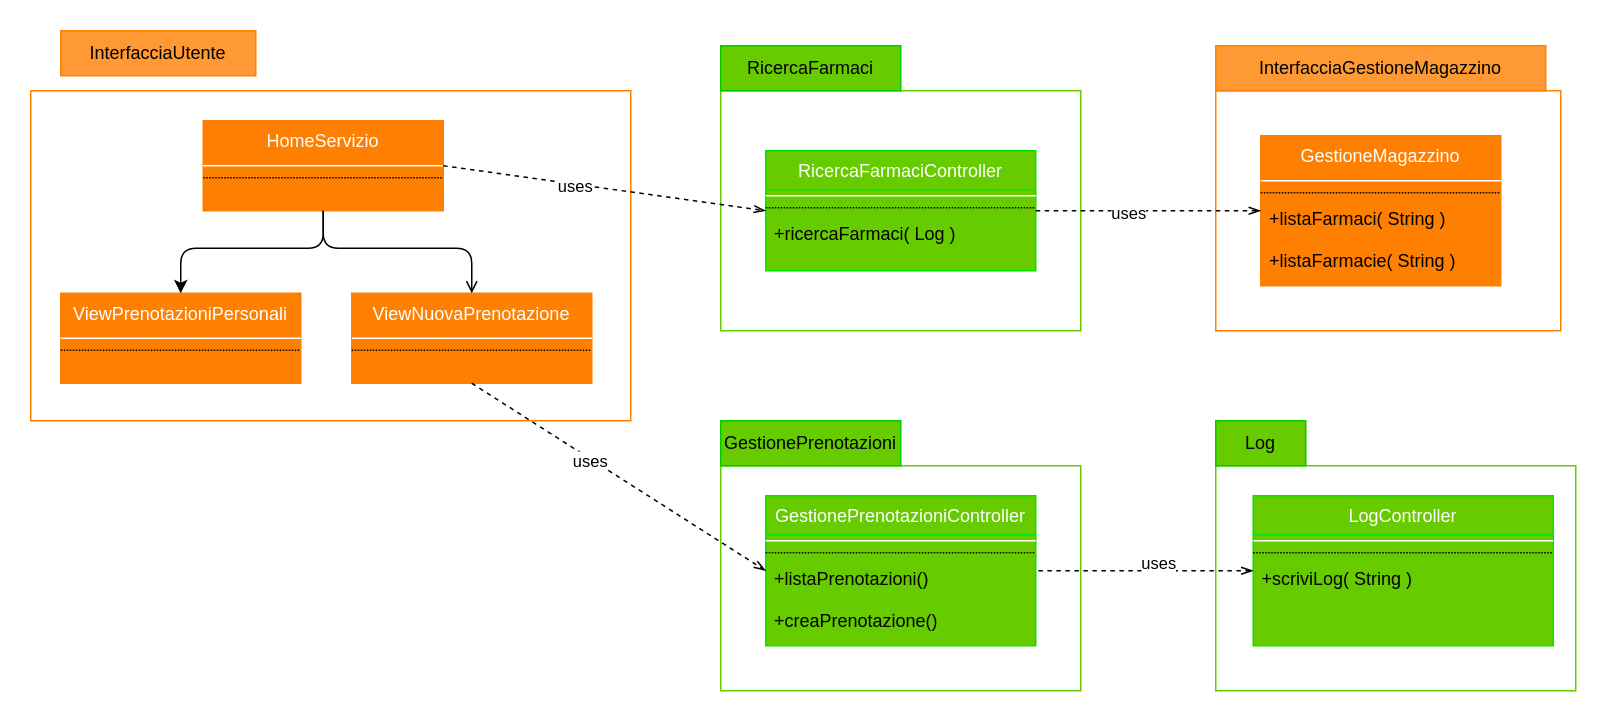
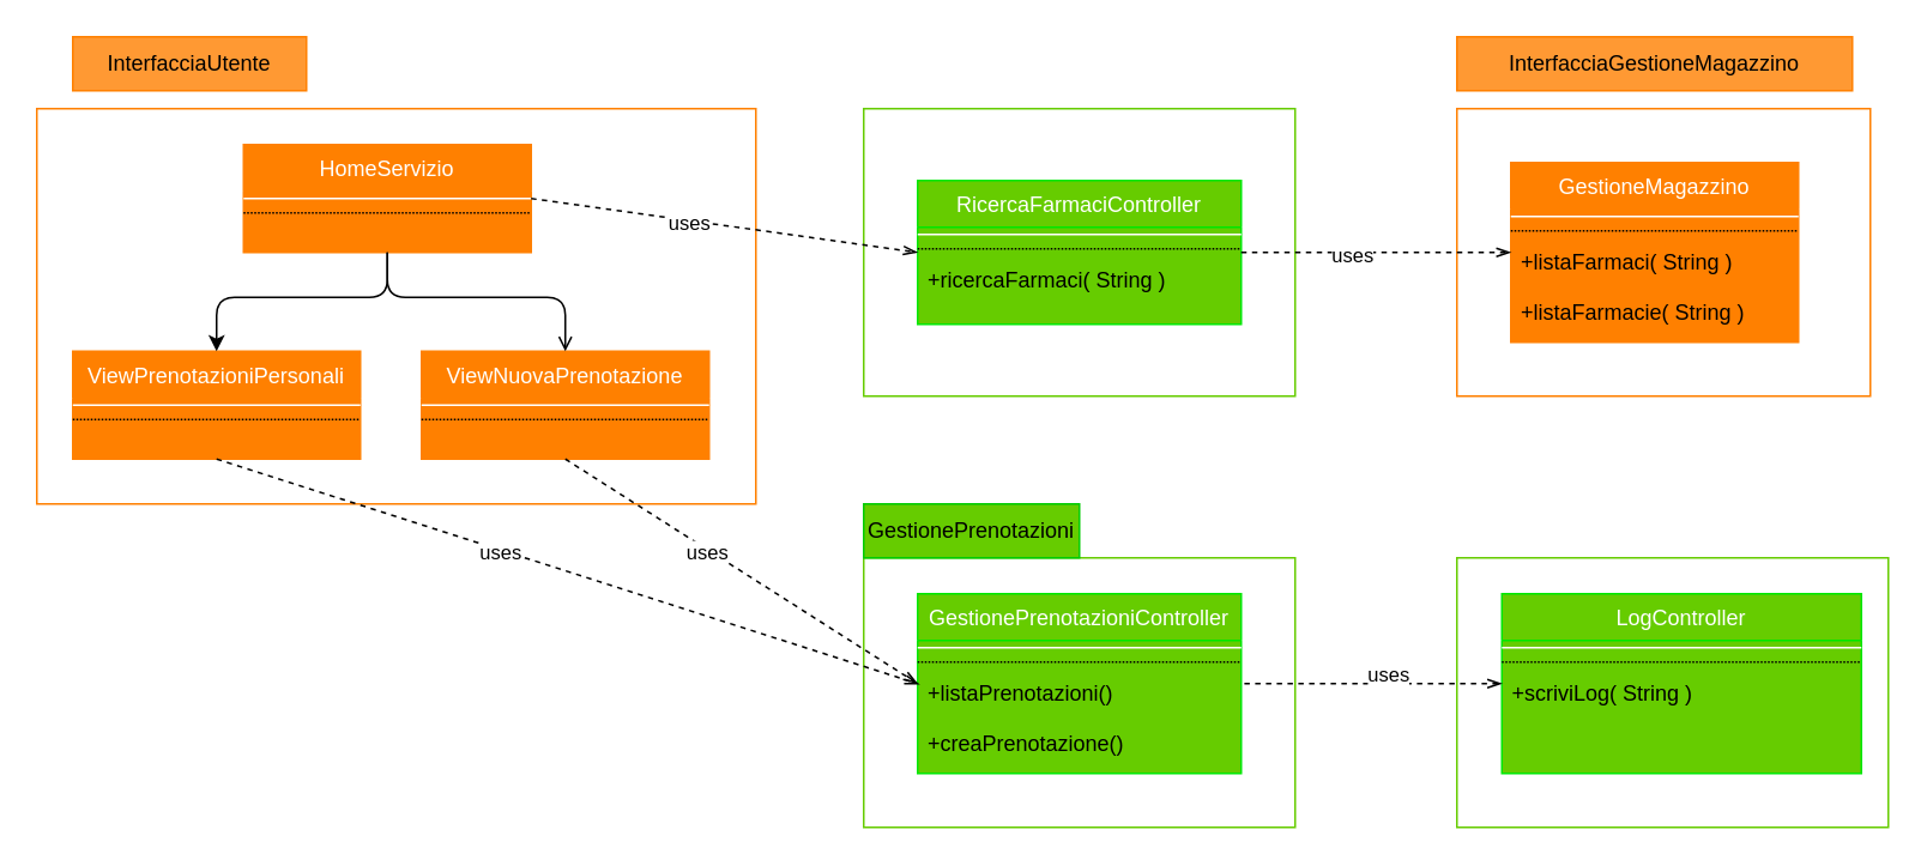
- <mxCell id="36" value="RicercaFarmaci" style="rounded=0;whiteSpace=wrap;html=1;strokeColor=#00CC00;gradientColor=none;fillColor=#66CC00;" vertex="1" parent="1"><mxGeometry x="480" y="30" width="120" height="30" as="geometry" /></mxCell>
- <mxCell id="29" value="InterfacciaGestioneMagazzino" style="rounded=0;whiteSpace=wrap;html=1;gradientColor=none;strokeColor=#FF8000;fillColor=#FF9933;" vertex="1" parent="1"><mxGeometry x="810" y="30" width="220" height="30" as="geometry" /></mxCell>
+ <mxCell id="29" value="InterfacciaGestioneMagazzino" style="rounded=0;whiteSpace=wrap;html=1;gradientColor=none;strokeColor=#FF8000;fillColor=#FF9933;" vertex="1" parent="1"><mxGeometry x="810" y="20" width="220" height="30" as="geometry" /></mxCell>
- <mxCell id="40" value="+ricercaFarmaci( Log )" style="text;align=left;verticalAlign=top;spacingLeft=4;spacingRight=4;overflow=hidden;rotatable=0;points=[[0,0.5],[1,0.5]];portConstraint=eastwest;" vertex="1" parent="37"><mxGeometry y="42" width="180" height="28" as="geometry" /></mxCell>
+ <mxCell id="40" value="+ricercaFarmaci( String )" style="text;align=left;verticalAlign=top;spacingLeft=4;spacingRight=4;overflow=hidden;rotatable=0;points=[[0,0.5],[1,0.5]];portConstraint=eastwest;" vertex="1" parent="37"><mxGeometry y="42" width="180" height="28" as="geometry" /></mxCell>
- <mxCell id="18" value="Log" style="rounded=0;whiteSpace=wrap;html=1;strokeColor=#00CC00;gradientColor=none;fillColor=#66CC00;" vertex="1" parent="1"><mxGeometry x="810" y="280" width="60" height="30" as="geometry" /></mxCell>
+ <mxCell id="45" value="" style="endArrow=openThin;html=1;exitX=0.5;exitY=1;exitDx=0;exitDy=0;entryX=0.005;entryY=0.296;entryDx=0;entryDy=0;dashed=1;endFill=0;entryPerimeter=0;" edge="1" parent="1" source="25" target="12"><mxGeometry width="50" height="50" relative="1" as="geometry"><mxPoint x="122" y="305" as="sourcePoint" /><mxPoint x="318" y="430" as="targetPoint" /></mxGeometry></mxCell>
+ <mxCell id="46" value="uses" style="edgeLabel;html=1;align=center;verticalAlign=middle;resizable=0;points=[];" vertex="1" connectable="0" parent="45"><mxGeometry x="-0.189" y="-1" relative="1" as="geometry"><mxPoint as="offset" /></mxGeometry></mxCell>
